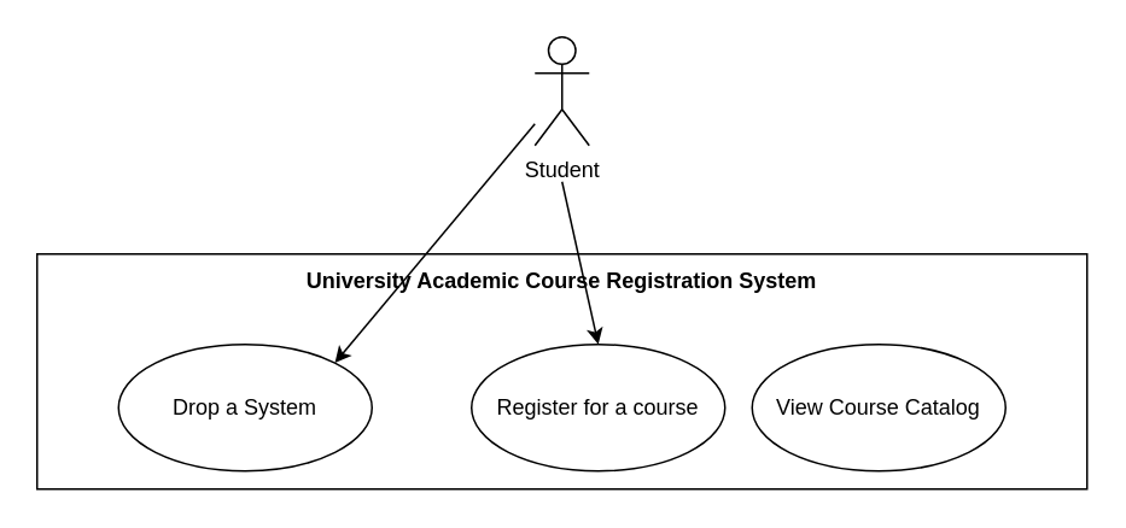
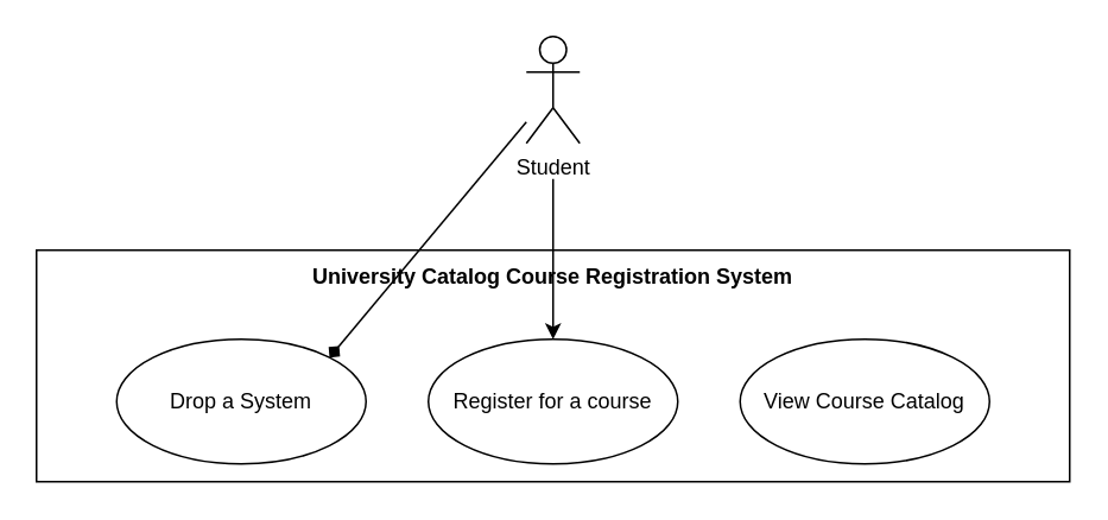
- <mxCell id="7" value="&lt;b&gt;University Academic Course Registration System&lt;/b&gt;" style="text;html=1;strokeColor=none;fillColor=none;align=center;verticalAlign=middle;whiteSpace=wrap;rounded=0;" vertex="1" parent="1"><mxGeometry x="150" y="140" width="320" height="30" as="geometry" /></mxCell>
+ <mxCell id="7" value="&lt;b&gt;University Catalog Course Registration System&lt;/b&gt;" style="text;html=1;strokeColor=none;fillColor=none;align=center;verticalAlign=middle;whiteSpace=wrap;rounded=0;" vertex="1" parent="1"><mxGeometry x="150" y="140" width="320" height="30" as="geometry" /></mxCell>
- <mxCell id="8" value="" style="endArrow=classic;html=1;entryX=1;entryY=0;entryDx=0;entryDy=0;" edge="1" parent="1" source="3" target="4"><mxGeometry width="50" height="50" relative="1" as="geometry"><mxPoint x="295" y="170" as="sourcePoint" /><mxPoint x="345" y="120" as="targetPoint" /></mxGeometry></mxCell>
+ <mxCell id="8" value="" style="endArrow=diamond;html=1;entryX=1;entryY=0;entryDx=0;entryDy=0;" edge="1" parent="1" source="3" target="4"><mxGeometry width="50" height="50" relative="1" as="geometry"><mxPoint x="295" y="170" as="sourcePoint" /><mxPoint x="345" y="120" as="targetPoint" /></mxGeometry></mxCell>
- <mxCell id="5" value="Register for a course" style="ellipse;whiteSpace=wrap;html=1;" vertex="1" parent="1"><mxGeometry x="260" y="190" width="140" height="70" as="geometry" /></mxCell>
+ <mxCell id="5" value="Register for a course" style="ellipse;whiteSpace=wrap;html=1;" vertex="1" parent="1"><mxGeometry x="240" y="190" width="140" height="70" as="geometry" /></mxCell>
